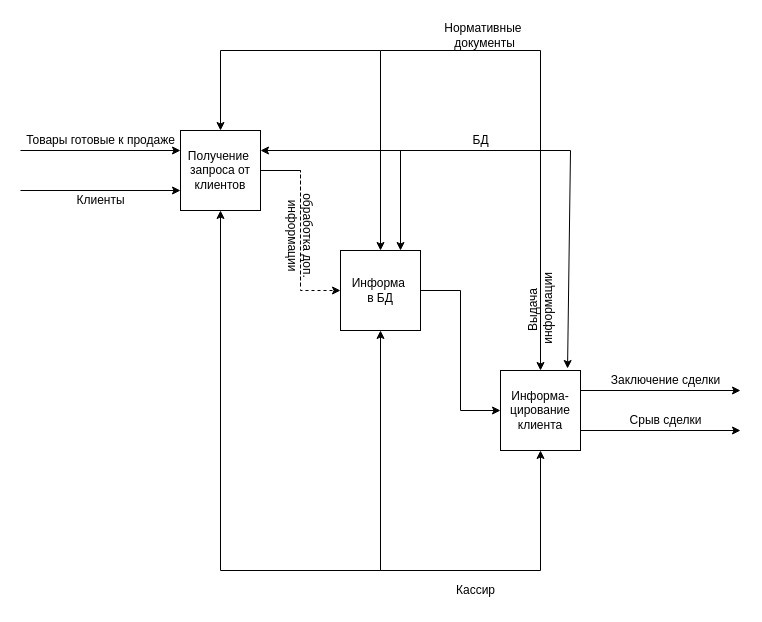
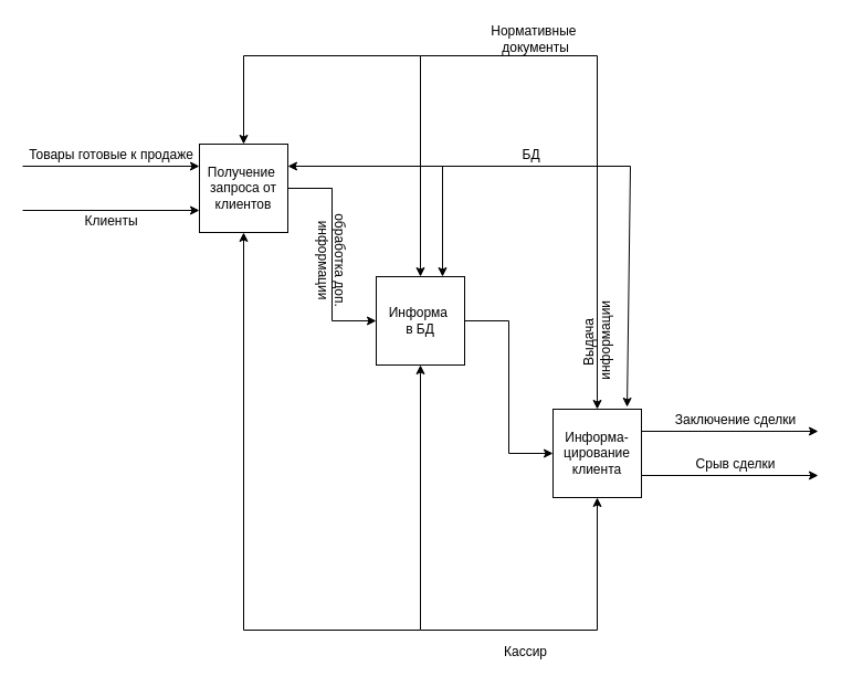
- <mxCell id="5" value="" style="endArrow=classic;html=1;rounded=0;entryX=0;entryY=0.5;entryDx=0;entryDy=0;exitX=1;exitY=0.5;exitDx=0;exitDy=0;startArrow=none;dashed=1;" edge="1" parent="1" source="6" target="3"><mxGeometry width="50" height="50" relative="1" as="geometry"><mxPoint x="250" y="200" as="sourcePoint" /><mxPoint x="300" y="150" as="targetPoint" /><Array as="points"><mxPoint x="300" y="170" /><mxPoint x="300" y="290" /></Array></mxGeometry></mxCell>
+ <mxCell id="5" value="" style="endArrow=classic;html=1;rounded=0;entryX=0;entryY=0.5;entryDx=0;entryDy=0;exitX=1;exitY=0.5;exitDx=0;exitDy=0;startArrow=none;" edge="1" parent="1" source="6" target="3"><mxGeometry width="50" height="50" relative="1" as="geometry"><mxPoint x="250" y="200" as="sourcePoint" /><mxPoint x="300" y="150" as="targetPoint" /><Array as="points"><mxPoint x="300" y="170" /><mxPoint x="300" y="290" /></Array></mxGeometry></mxCell>
